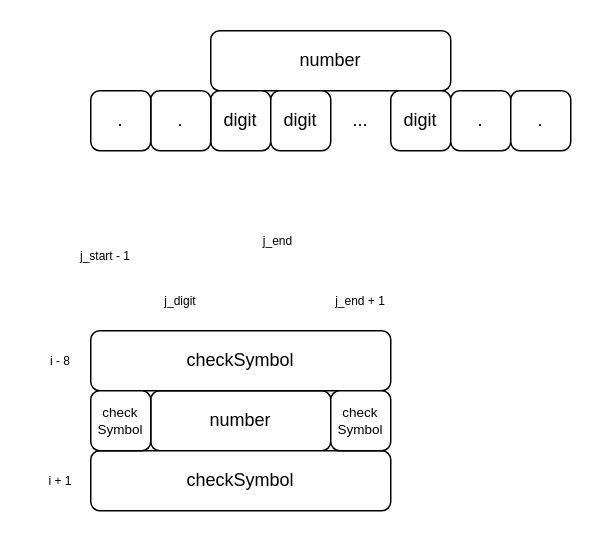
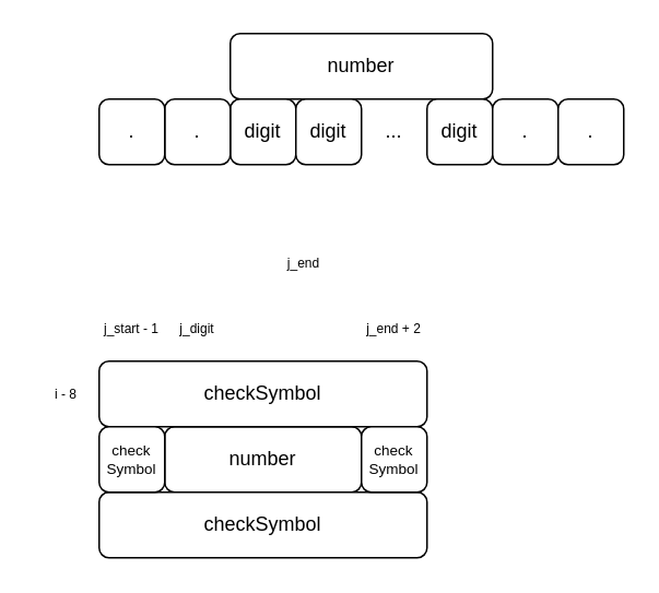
- <mxCell id="11" value="j_start&amp;nbsp;- 1" style="text;html=1;strokeColor=none;fillColor=none;align=center;verticalAlign=middle;whiteSpace=wrap;rounded=0;fontSize=8;" vertex="1" parent="1"><mxGeometry x="50" y="150" width="40" height="40" as="geometry" /></mxCell>
+ <mxCell id="11" value="j_start&amp;nbsp;- 1" style="text;html=1;strokeColor=none;fillColor=none;align=center;verticalAlign=middle;whiteSpace=wrap;rounded=0;fontSize=8;" vertex="1" parent="1"><mxGeometry x="60" y="180" width="40" height="40" as="geometry" /></mxCell>
- <mxCell id="12" value="j_end&amp;nbsp;+ 1" style="text;html=1;strokeColor=none;fillColor=none;align=center;verticalAlign=middle;whiteSpace=wrap;rounded=0;fontSize=8;" vertex="1" parent="1"><mxGeometry x="220" y="180" width="40" height="40" as="geometry" /></mxCell>
+ <mxCell id="12" value="j_end&amp;nbsp;+ 2" style="text;html=1;strokeColor=none;fillColor=none;align=center;verticalAlign=middle;whiteSpace=wrap;rounded=0;fontSize=8;" vertex="1" parent="1"><mxGeometry x="220" y="180" width="40" height="40" as="geometry" /></mxCell>
- <mxCell id="7" value="i + 1" style="text;html=1;strokeColor=none;fillColor=none;align=center;verticalAlign=middle;whiteSpace=wrap;rounded=0;fontSize=8;" vertex="1" parent="1"><mxGeometry x="20" y="300" width="40" height="40" as="geometry" /></mxCell>
